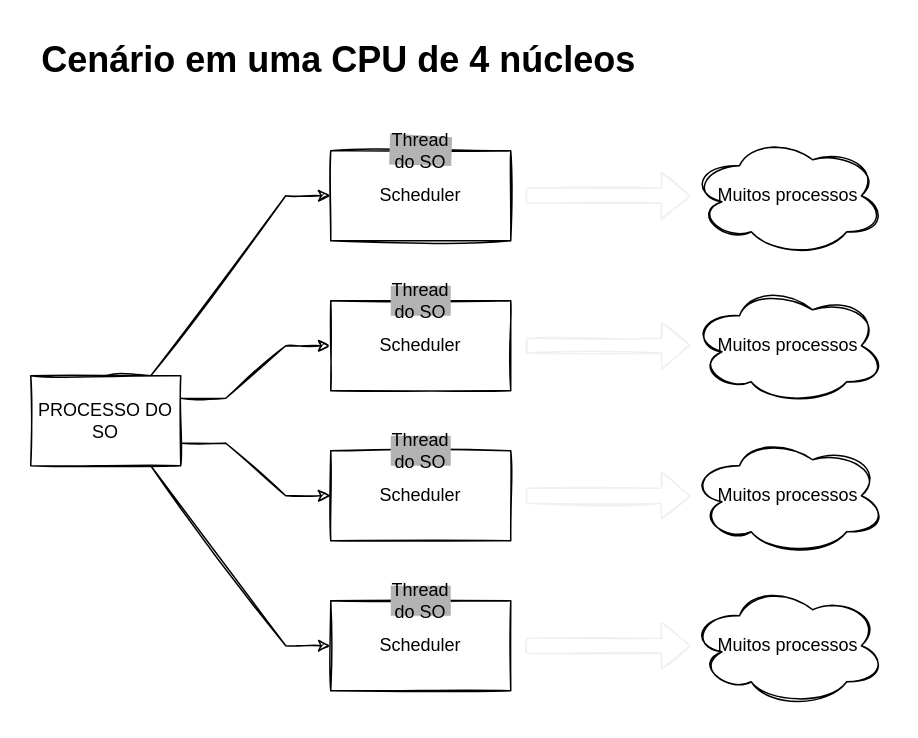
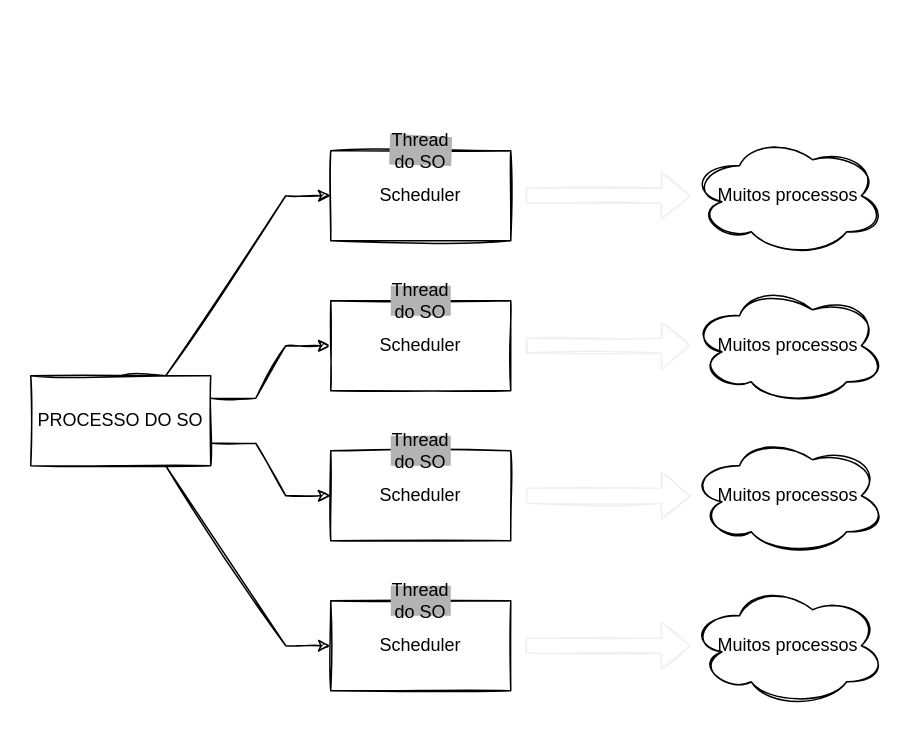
- <mxCell id="11" value="Cenário em uma CPU de 4 núcleos" style="text;strokeColor=none;fillColor=none;html=1;fontSize=24;fontStyle=1;verticalAlign=middle;align=center;shadow=0;sketch=1;" vertex="1" parent="1"><mxGeometry x="20" y="20" width="410" height="40" as="geometry" /></mxCell>
- <mxCell id="6" value="PROCESSO DO SO" style="rounded=0;whiteSpace=wrap;html=1;shadow=0;sketch=1;" vertex="1" parent="1"><mxGeometry x="20" y="250" width="100" height="60" as="geometry" /></mxCell>
+ <mxCell id="6" value="PROCESSO DO SO" style="rounded=0;whiteSpace=wrap;html=1;shadow=0;sketch=1;" vertex="1" parent="1"><mxGeometry x="20" y="250" width="120" height="60" as="geometry" /></mxCell>
